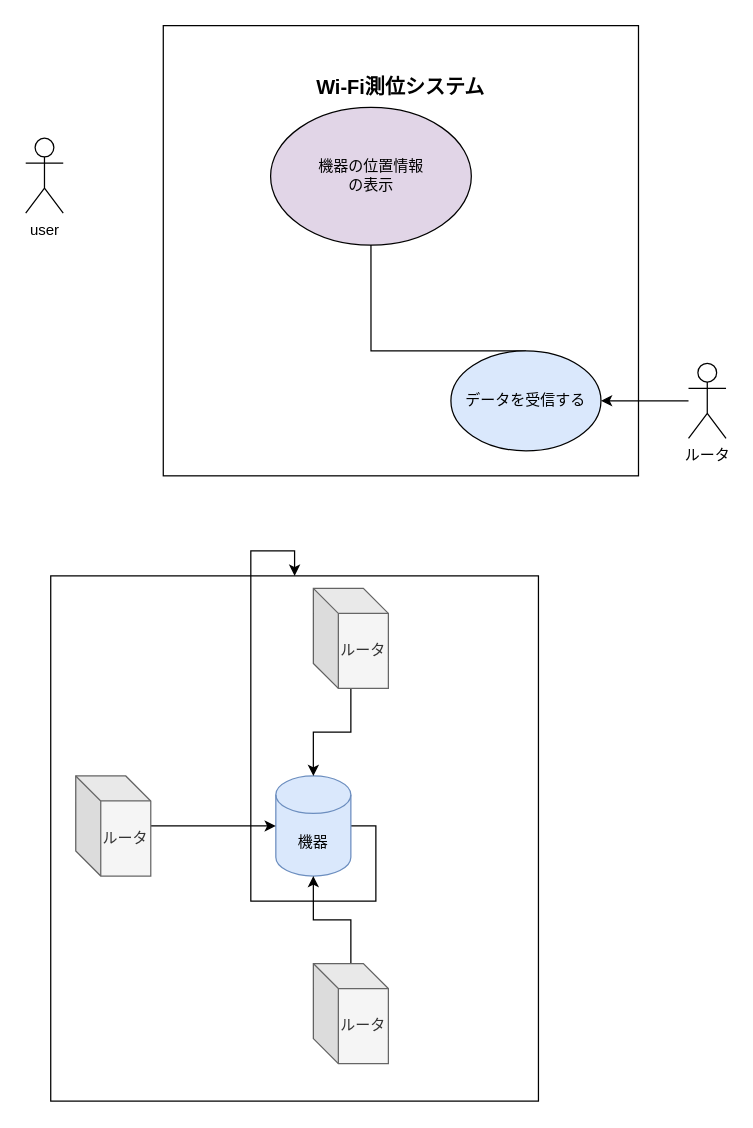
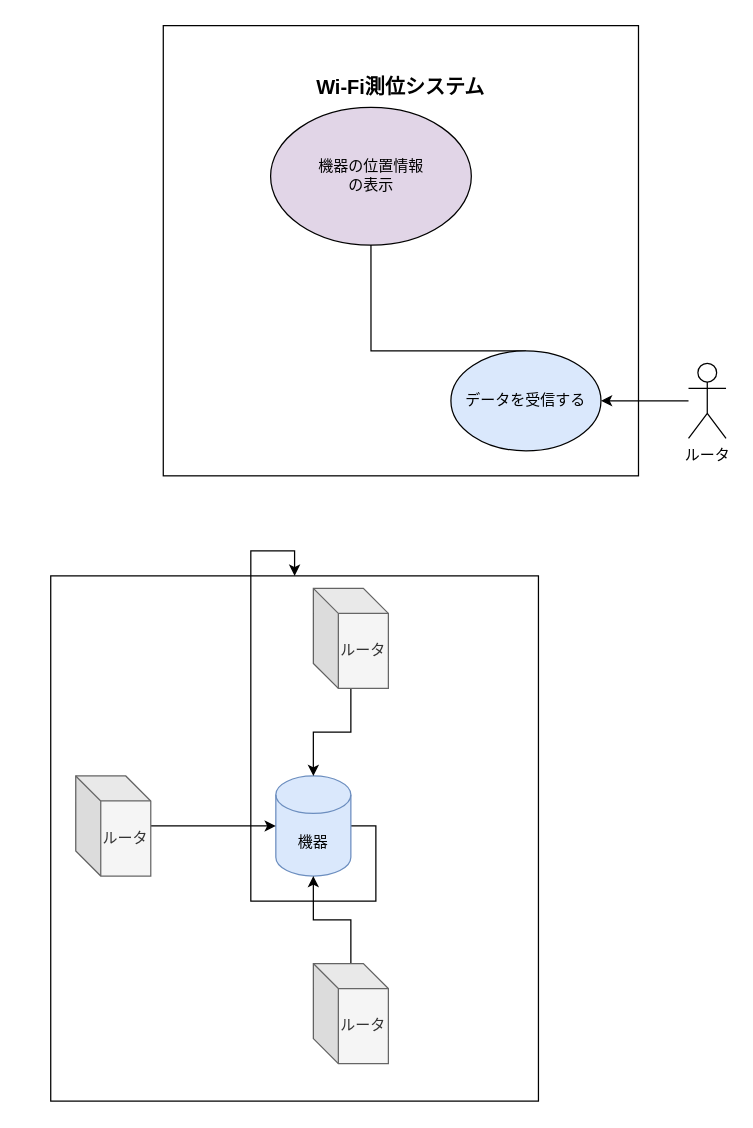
- <mxCell id="10" value="user" style="shape=umlActor;verticalLabelPosition=bottom;verticalAlign=top;html=1;outlineConnect=0;" vertex="1" parent="1"><mxGeometry x="20" y="110" width="30" height="60" as="geometry" /></mxCell>
